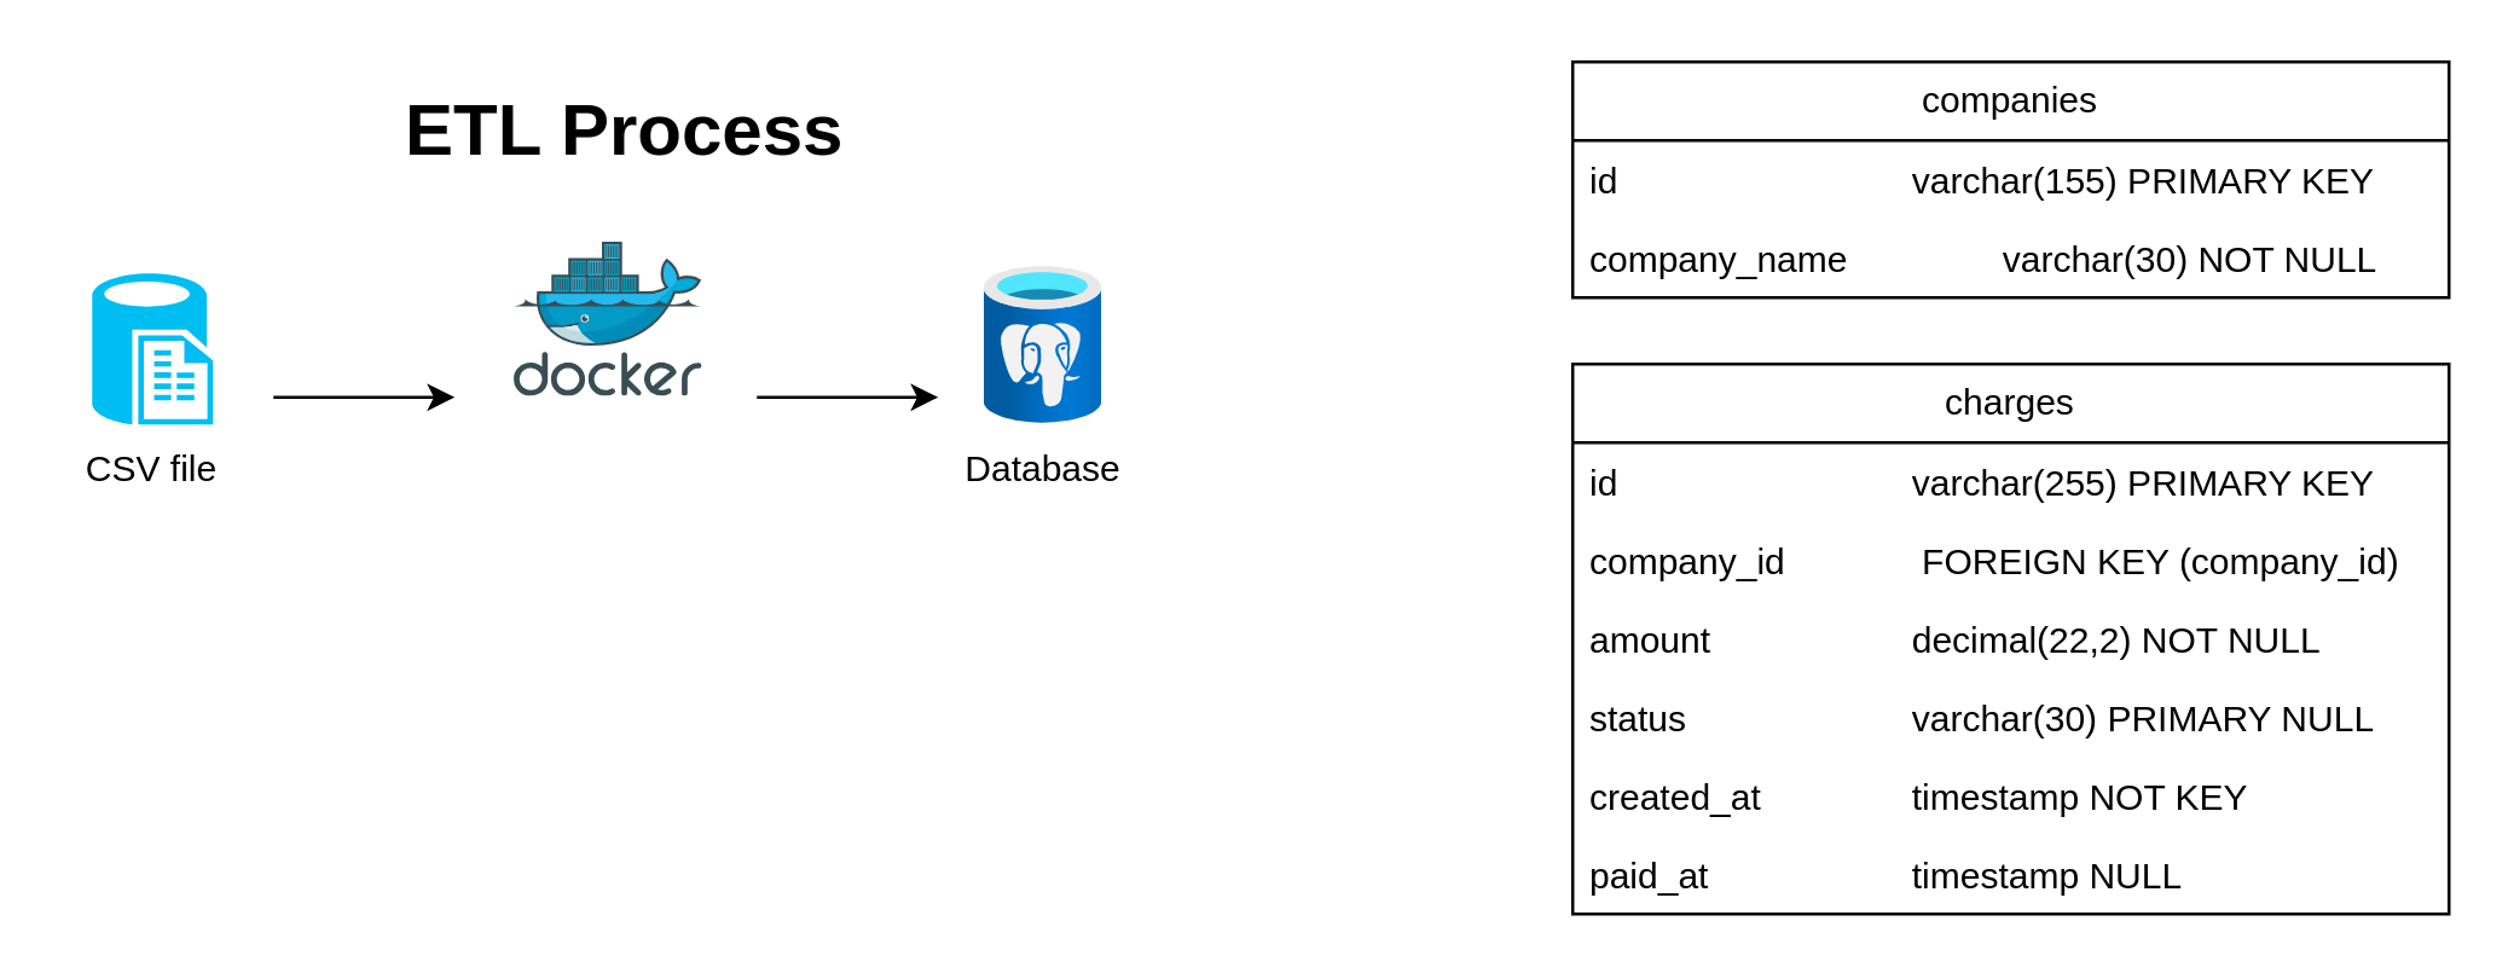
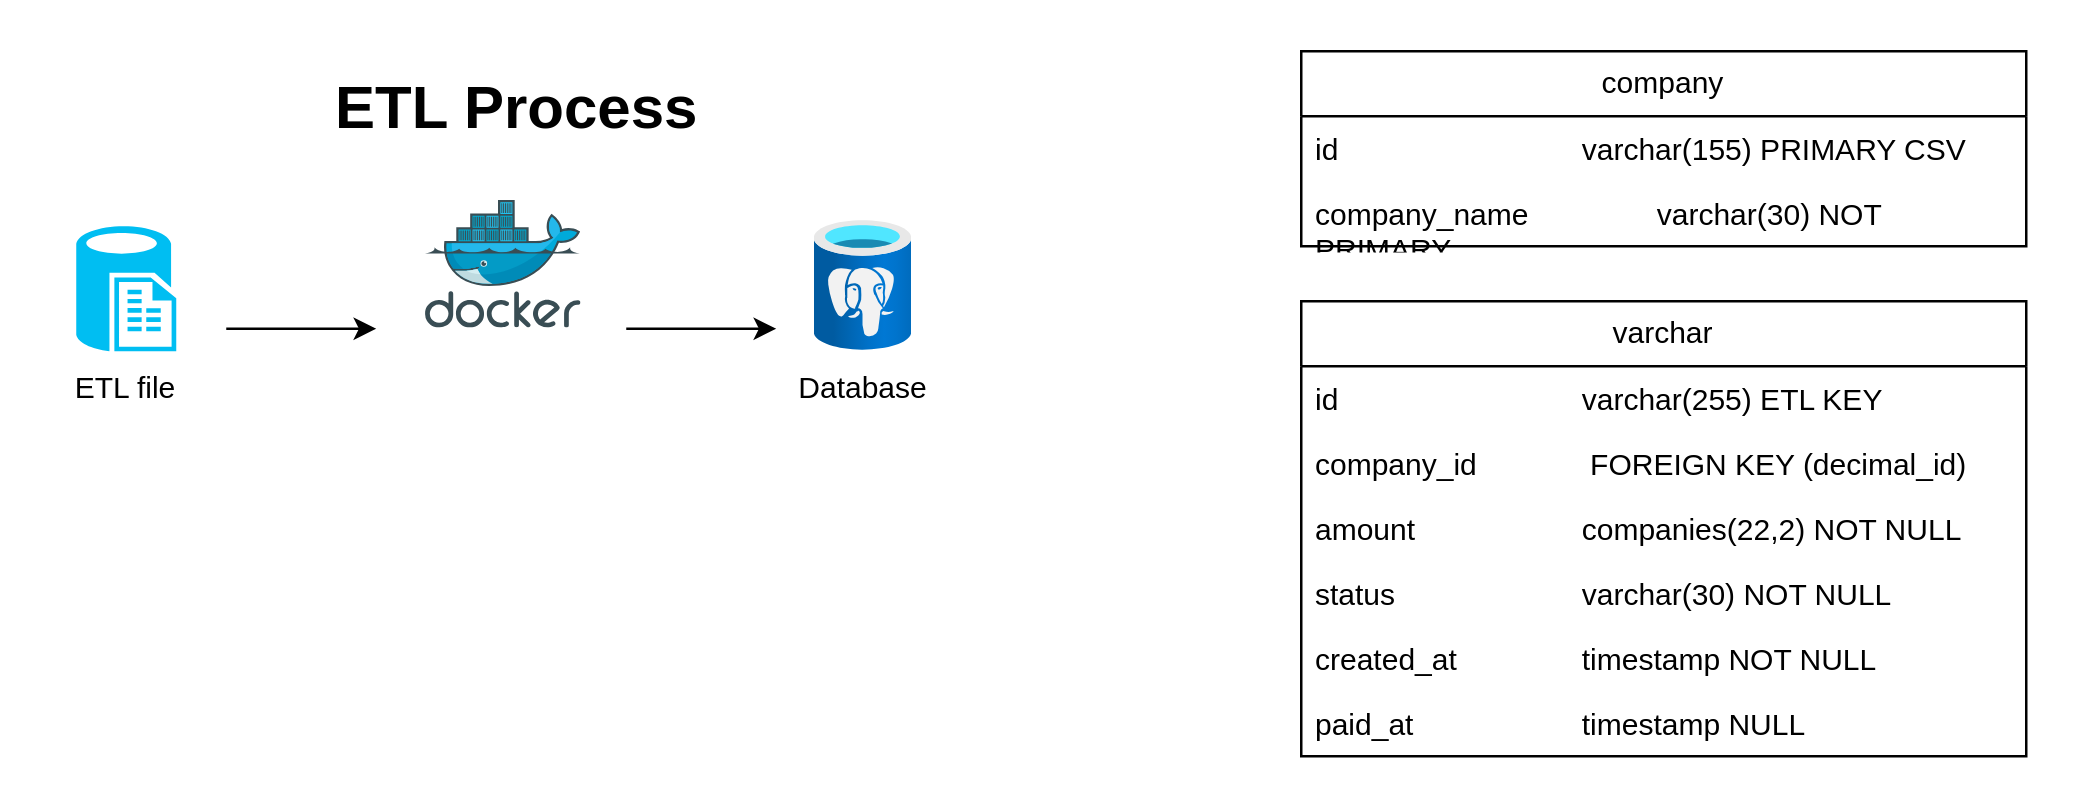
- <mxCell id="10" value="companies" style="swimlane;fontStyle=0;childLayout=stackLayout;horizontal=1;startSize=26;fillColor=none;horizontalStack=0;resizeParent=1;resizeParentMax=0;resizeLast=0;collapsible=1;marginBottom=0;whiteSpace=wrap;html=1;" vertex="1" parent="1"><mxGeometry x="520" y="20" width="290" height="78" as="geometry" /></mxCell>
+ <mxCell id="10" value="company" style="swimlane;fontStyle=0;childLayout=stackLayout;horizontal=1;startSize=26;fillColor=none;horizontalStack=0;resizeParent=1;resizeParentMax=0;resizeLast=0;collapsible=1;marginBottom=0;whiteSpace=wrap;html=1;" vertex="1" parent="1"><mxGeometry x="520" y="20" width="290" height="78" as="geometry" /></mxCell>
- <mxCell id="11" value="id&lt;span style=&quot;white-space: pre;&quot;&gt;&#09;&lt;/span&gt;&lt;span style=&quot;white-space: pre;&quot;&gt;&#09;&lt;/span&gt;&lt;span style=&quot;white-space: pre;&quot;&gt;&#09;&lt;span style=&quot;white-space: pre;&quot;&gt;&#09;&lt;/span&gt;&lt;/span&gt;varchar(155) PRIMARY KEY&amp;nbsp;" style="text;strokeColor=none;fillColor=none;align=left;verticalAlign=top;spacingLeft=4;spacingRight=4;overflow=hidden;rotatable=0;points=[[0,0.5],[1,0.5]];portConstraint=eastwest;whiteSpace=wrap;html=1;" vertex="1" parent="10"><mxGeometry y="26" width="290" height="26" as="geometry" /></mxCell>
+ <mxCell id="11" value="id&lt;span style=&quot;white-space: pre;&quot;&gt;&#09;&lt;/span&gt;&lt;span style=&quot;white-space: pre;&quot;&gt;&#09;&lt;/span&gt;&lt;span style=&quot;white-space: pre;&quot;&gt;&#09;&lt;span style=&quot;white-space: pre;&quot;&gt;&#09;&lt;/span&gt;&lt;/span&gt;varchar(155) PRIMARY CSV&amp;nbsp;" style="text;strokeColor=none;fillColor=none;align=left;verticalAlign=top;spacingLeft=4;spacingRight=4;overflow=hidden;rotatable=0;points=[[0,0.5],[1,0.5]];portConstraint=eastwest;whiteSpace=wrap;html=1;" vertex="1" parent="10"><mxGeometry y="26" width="290" height="26" as="geometry" /></mxCell>
- <mxCell id="12" value="company_name&lt;span style=&quot;white-space: pre;&quot;&gt;&#09;&lt;/span&gt;&lt;span style=&quot;white-space: pre;&quot;&gt;&#09;&lt;/span&gt;&amp;nbsp;varchar(30) NOT NULL" style="text;strokeColor=none;fillColor=none;align=left;verticalAlign=top;spacingLeft=4;spacingRight=4;overflow=hidden;rotatable=0;points=[[0,0.5],[1,0.5]];portConstraint=eastwest;whiteSpace=wrap;html=1;" vertex="1" parent="10"><mxGeometry y="52" width="290" height="26" as="geometry" /></mxCell>
+ <mxCell id="12" value="company_name&lt;span style=&quot;white-space: pre;&quot;&gt;&#09;&lt;/span&gt;&lt;span style=&quot;white-space: pre;&quot;&gt;&#09;&lt;/span&gt;&amp;nbsp;varchar(30) NOT PRIMARY" style="text;strokeColor=none;fillColor=none;align=left;verticalAlign=top;spacingLeft=4;spacingRight=4;overflow=hidden;rotatable=0;points=[[0,0.5],[1,0.5]];portConstraint=eastwest;whiteSpace=wrap;html=1;" vertex="1" parent="10"><mxGeometry y="52" width="290" height="26" as="geometry" /></mxCell>
- <mxCell id="13" value="charges" style="swimlane;fontStyle=0;childLayout=stackLayout;horizontal=1;startSize=26;fillColor=none;horizontalStack=0;resizeParent=1;resizeParentMax=0;resizeLast=0;collapsible=1;marginBottom=0;whiteSpace=wrap;html=1;" vertex="1" parent="1"><mxGeometry x="520" y="120" width="290" height="182" as="geometry" /></mxCell>
+ <mxCell id="13" value="varchar" style="swimlane;fontStyle=0;childLayout=stackLayout;horizontal=1;startSize=26;fillColor=none;horizontalStack=0;resizeParent=1;resizeParentMax=0;resizeLast=0;collapsible=1;marginBottom=0;whiteSpace=wrap;html=1;" vertex="1" parent="1"><mxGeometry x="520" y="120" width="290" height="182" as="geometry" /></mxCell>
- <mxCell id="4" value="CSV file" style="text;html=1;align=center;verticalAlign=middle;whiteSpace=wrap;rounded=0;" parent="2" vertex="1"><mxGeometry y="50" width="60" height="30" as="geometry" /></mxCell>
+ <mxCell id="4" value="ETL file" style="text;html=1;align=center;verticalAlign=middle;whiteSpace=wrap;rounded=0;" parent="2" vertex="1"><mxGeometry y="50" width="60" height="30" as="geometry" /></mxCell>
- <mxCell id="14" value="id&lt;span style=&quot;white-space: pre;&quot;&gt;&#09;&lt;/span&gt;&lt;span style=&quot;white-space: pre;&quot;&gt;&#09;&lt;/span&gt;&lt;span style=&quot;white-space: pre;&quot;&gt;&#09;&lt;span style=&quot;white-space: pre;&quot;&gt;&#09;&lt;/span&gt;&lt;/span&gt;varchar(255) PRIMARY KEY&amp;nbsp;" style="text;strokeColor=none;fillColor=none;align=left;verticalAlign=top;spacingLeft=4;spacingRight=4;overflow=hidden;rotatable=0;points=[[0,0.5],[1,0.5]];portConstraint=eastwest;whiteSpace=wrap;html=1;" vertex="1" parent="13"><mxGeometry y="26" width="290" height="26" as="geometry" /></mxCell>
+ <mxCell id="14" value="id&lt;span style=&quot;white-space: pre;&quot;&gt;&#09;&lt;/span&gt;&lt;span style=&quot;white-space: pre;&quot;&gt;&#09;&lt;/span&gt;&lt;span style=&quot;white-space: pre;&quot;&gt;&#09;&lt;span style=&quot;white-space: pre;&quot;&gt;&#09;&lt;/span&gt;&lt;/span&gt;varchar(255) ETL KEY&amp;nbsp;" style="text;strokeColor=none;fillColor=none;align=left;verticalAlign=top;spacingLeft=4;spacingRight=4;overflow=hidden;rotatable=0;points=[[0,0.5],[1,0.5]];portConstraint=eastwest;whiteSpace=wrap;html=1;" vertex="1" parent="13"><mxGeometry y="26" width="290" height="26" as="geometry" /></mxCell>
- <mxCell id="15" value="company_id&lt;span style=&quot;white-space: pre;&quot;&gt;&#09;&lt;/span&gt;&lt;span style=&quot;white-space: pre;&quot;&gt;&#09;&lt;/span&gt;&amp;nbsp;FOREIGN KEY (company_id)" style="text;strokeColor=none;fillColor=none;align=left;verticalAlign=top;spacingLeft=4;spacingRight=4;overflow=hidden;rotatable=0;points=[[0,0.5],[1,0.5]];portConstraint=eastwest;whiteSpace=wrap;html=1;" vertex="1" parent="13"><mxGeometry y="52" width="290" height="26" as="geometry" /></mxCell>
+ <mxCell id="15" value="company_id&lt;span style=&quot;white-space: pre;&quot;&gt;&#09;&lt;/span&gt;&lt;span style=&quot;white-space: pre;&quot;&gt;&#09;&lt;/span&gt;&amp;nbsp;FOREIGN KEY (decimal_id)" style="text;strokeColor=none;fillColor=none;align=left;verticalAlign=top;spacingLeft=4;spacingRight=4;overflow=hidden;rotatable=0;points=[[0,0.5],[1,0.5]];portConstraint=eastwest;whiteSpace=wrap;html=1;" vertex="1" parent="13"><mxGeometry y="52" width="290" height="26" as="geometry" /></mxCell>
- <mxCell id="16" value="amount &lt;span style=&quot;white-space: pre;&quot;&gt;&#09;&lt;/span&gt;&lt;span style=&quot;white-space: pre;&quot;&gt;&#09;&lt;/span&gt;&lt;span style=&quot;white-space: pre;&quot;&gt;&#09;&lt;/span&gt;decimal(22,2) NOT NULL" style="text;strokeColor=none;fillColor=none;align=left;verticalAlign=top;spacingLeft=4;spacingRight=4;overflow=hidden;rotatable=0;points=[[0,0.5],[1,0.5]];portConstraint=eastwest;whiteSpace=wrap;html=1;" vertex="1" parent="13"><mxGeometry y="78" width="290" height="26" as="geometry" /></mxCell>
+ <mxCell id="16" value="amount &lt;span style=&quot;white-space: pre;&quot;&gt;&#09;&lt;/span&gt;&lt;span style=&quot;white-space: pre;&quot;&gt;&#09;&lt;/span&gt;&lt;span style=&quot;white-space: pre;&quot;&gt;&#09;&lt;/span&gt;companies(22,2) NOT NULL" style="text;strokeColor=none;fillColor=none;align=left;verticalAlign=top;spacingLeft=4;spacingRight=4;overflow=hidden;rotatable=0;points=[[0,0.5],[1,0.5]];portConstraint=eastwest;whiteSpace=wrap;html=1;" vertex="1" parent="13"><mxGeometry y="78" width="290" height="26" as="geometry" /></mxCell>
- <mxCell id="17" value="status &lt;span style=&quot;white-space: pre;&quot;&gt;&#09;&lt;/span&gt;&lt;span style=&quot;white-space: pre;&quot;&gt;&#09;&lt;/span&gt;&lt;span style=&quot;white-space: pre;&quot;&gt;&#09;&lt;/span&gt;varchar(30) PRIMARY NULL" style="text;strokeColor=none;fillColor=none;align=left;verticalAlign=top;spacingLeft=4;spacingRight=4;overflow=hidden;rotatable=0;points=[[0,0.5],[1,0.5]];portConstraint=eastwest;whiteSpace=wrap;html=1;" vertex="1" parent="13"><mxGeometry y="104" width="290" height="26" as="geometry" /></mxCell>
+ <mxCell id="17" value="status &lt;span style=&quot;white-space: pre;&quot;&gt;&#09;&lt;/span&gt;&lt;span style=&quot;white-space: pre;&quot;&gt;&#09;&lt;/span&gt;&lt;span style=&quot;white-space: pre;&quot;&gt;&#09;&lt;/span&gt;varchar(30) NOT NULL" style="text;strokeColor=none;fillColor=none;align=left;verticalAlign=top;spacingLeft=4;spacingRight=4;overflow=hidden;rotatable=0;points=[[0,0.5],[1,0.5]];portConstraint=eastwest;whiteSpace=wrap;html=1;" vertex="1" parent="13"><mxGeometry y="104" width="290" height="26" as="geometry" /></mxCell>
- <mxCell id="18" value="created_at &lt;span style=&quot;white-space: pre;&quot;&gt;&#09;&lt;/span&gt;&lt;span style=&quot;white-space: pre;&quot;&gt;&#09;&lt;/span&gt;timestamp NOT KEY" style="text;strokeColor=none;fillColor=none;align=left;verticalAlign=top;spacingLeft=4;spacingRight=4;overflow=hidden;rotatable=0;points=[[0,0.5],[1,0.5]];portConstraint=eastwest;whiteSpace=wrap;html=1;" vertex="1" parent="13"><mxGeometry y="130" width="290" height="26" as="geometry" /></mxCell>
+ <mxCell id="18" value="created_at &lt;span style=&quot;white-space: pre;&quot;&gt;&#09;&lt;/span&gt;&lt;span style=&quot;white-space: pre;&quot;&gt;&#09;&lt;/span&gt;timestamp NOT NULL" style="text;strokeColor=none;fillColor=none;align=left;verticalAlign=top;spacingLeft=4;spacingRight=4;overflow=hidden;rotatable=0;points=[[0,0.5],[1,0.5]];portConstraint=eastwest;whiteSpace=wrap;html=1;" vertex="1" parent="13"><mxGeometry y="130" width="290" height="26" as="geometry" /></mxCell>
